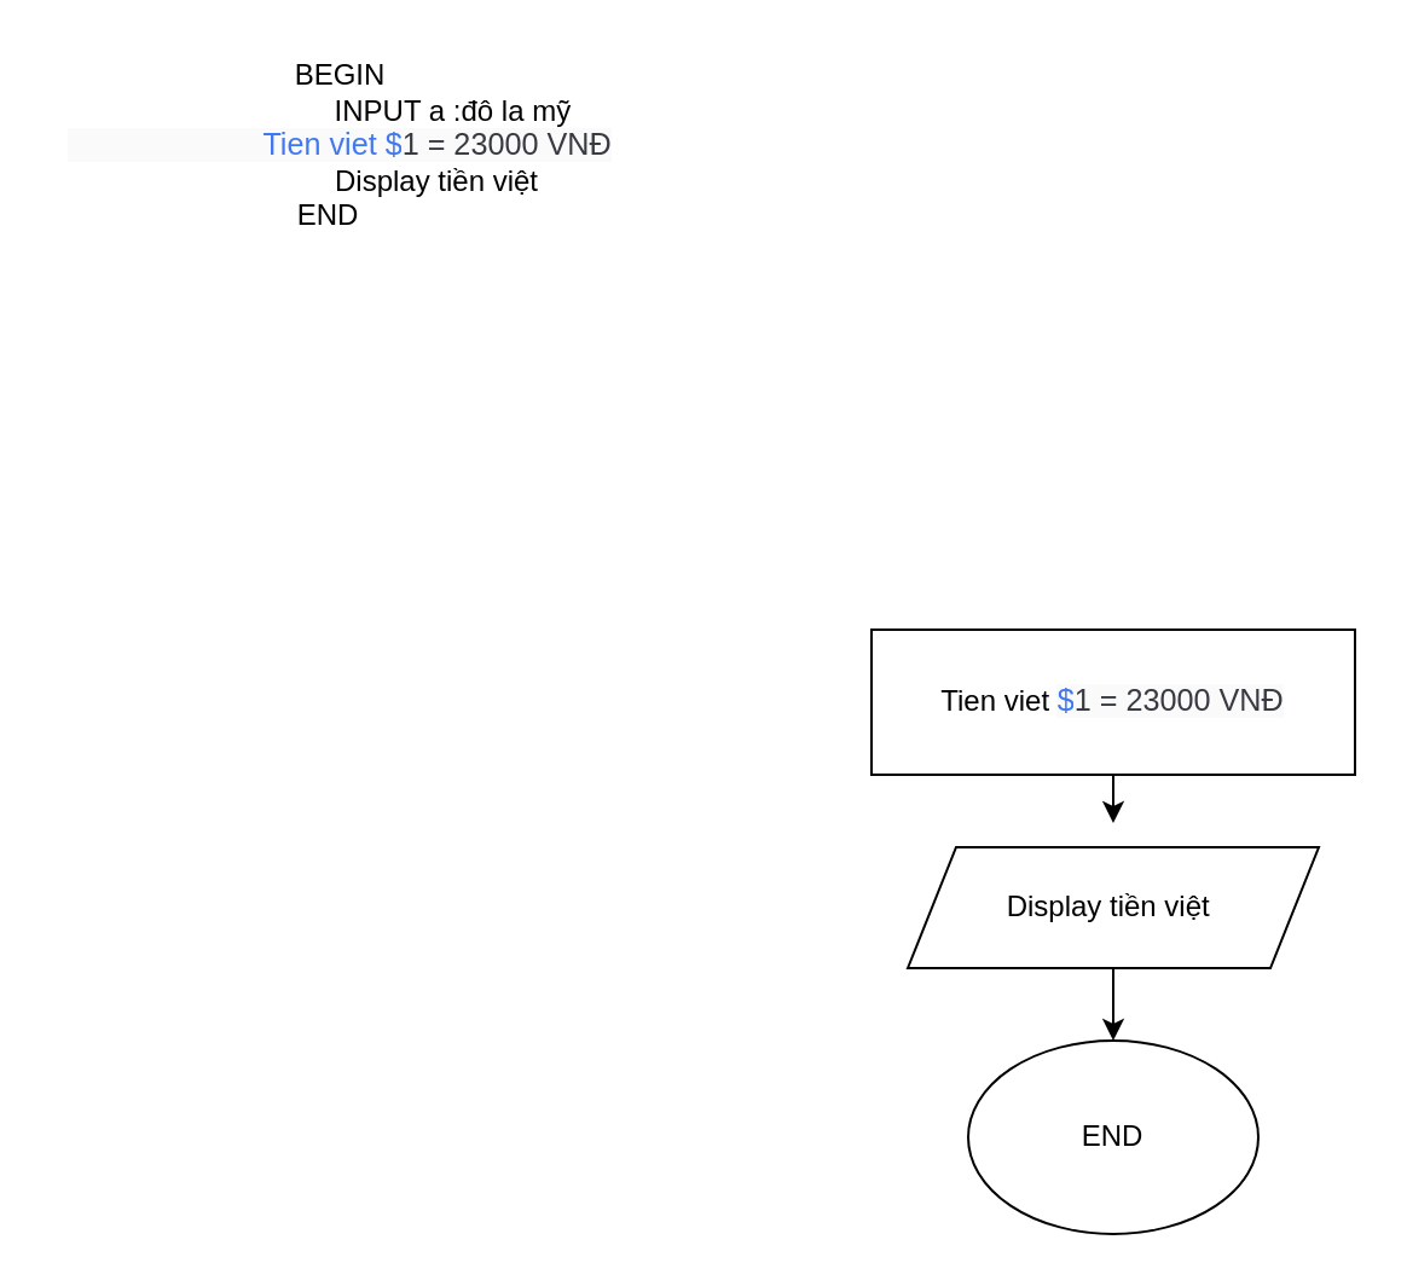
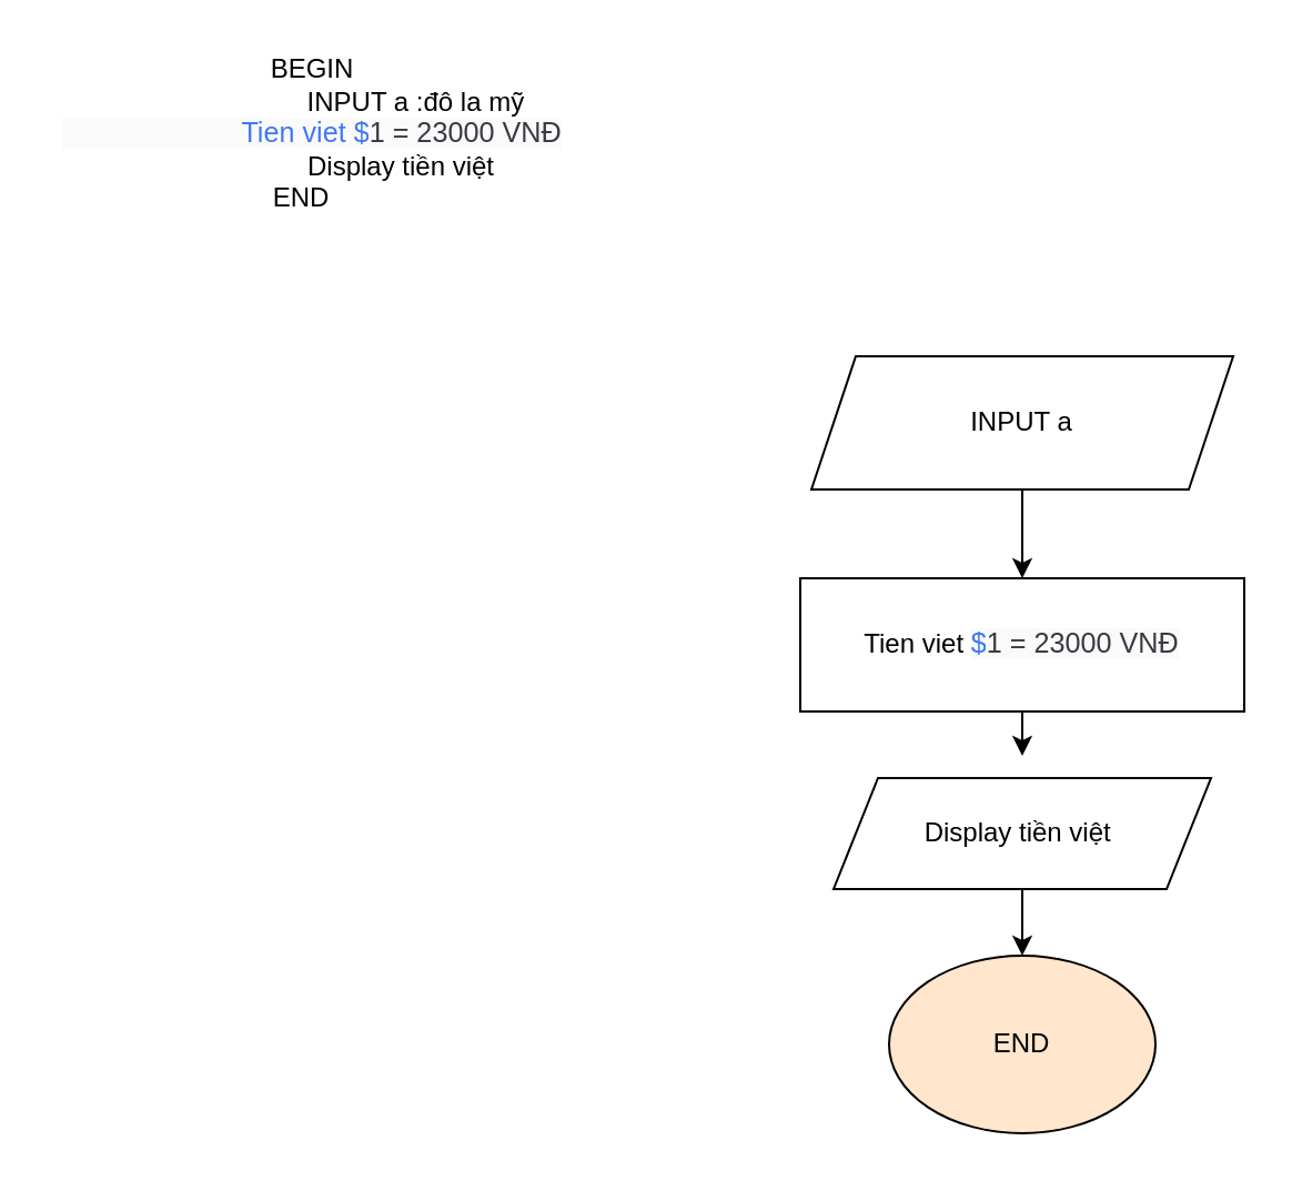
+ <mxCell id="3" value="INPUT a" style="shape=parallelogram;perimeter=parallelogramPerimeter;whiteSpace=wrap;html=1;fixedSize=1;" parent="1" vertex="1"><mxGeometry x="365" y="160" width="190" height="60" as="geometry" /></mxCell>
+ <mxCell id="2" style="edgeStyle=orthogonalEdgeStyle;rounded=0;orthogonalLoop=1;jettySize=auto;html=1;entryX=0.5;entryY=0;entryDx=0;entryDy=0;" edge="1" parent="1" source="3" target="5"><mxGeometry relative="1" as="geometry" /></mxCell>
- <mxCell id="8" value="END" style="ellipse;whiteSpace=wrap;html=1;" parent="1" vertex="1"><mxGeometry x="400" y="430" width="120" height="80" as="geometry" /></mxCell>
+ <mxCell id="8" value="END" style="ellipse;whiteSpace=wrap;html=1;fillColor=#ffe6cc;" parent="1" vertex="1"><mxGeometry x="400" y="430" width="120" height="80" as="geometry" /></mxCell>
